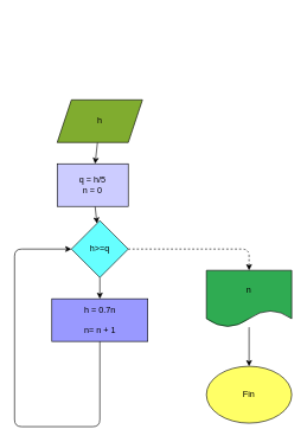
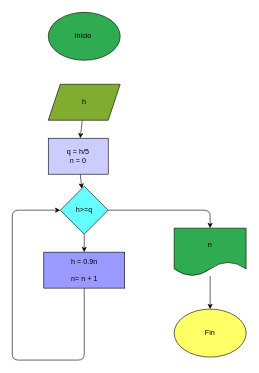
+ <mxCell id="2" value="Inicio&amp;nbsp;" style="ellipse;whiteSpace=wrap;html=1;fillColor=#2FAB52;" vertex="1" parent="1"><mxGeometry x="80" y="20" width="120" height="80" as="geometry" /></mxCell>
- <mxCell id="10" style="edgeStyle=none;html=1;entryX=0.5;entryY=0;entryDx=0;entryDy=0;fontColor=#000000;dashed=1;" edge="1" parent="1" source="11" target="13"><mxGeometry relative="1" as="geometry"><Array as="points"><mxPoint x="350" y="350" /></Array></mxGeometry></mxCell>
+ <mxCell id="10" style="edgeStyle=none;html=1;entryX=0.5;entryY=0;entryDx=0;entryDy=0;fontColor=#000000;" edge="1" parent="1" source="11" target="13"><mxGeometry relative="1" as="geometry"><Array as="points"><mxPoint x="350" y="350" /></Array></mxGeometry></mxCell>
- <mxCell id="8" value="h = 0.7n&lt;br&gt;&lt;br&gt;n= n + 1" style="rounded=0;whiteSpace=wrap;html=1;fillColor=#9999FF;direction=south;" vertex="1" parent="1"><mxGeometry x="72.5" y="420" width="135" height="60" as="geometry" /></mxCell>
+ <mxCell id="8" value="h = 0.9n&lt;br&gt;&lt;br&gt;n= n + 1" style="rounded=0;whiteSpace=wrap;html=1;fillColor=#9999FF;direction=south;" vertex="1" parent="1"><mxGeometry x="72.5" y="420" width="135" height="60" as="geometry" /></mxCell>
